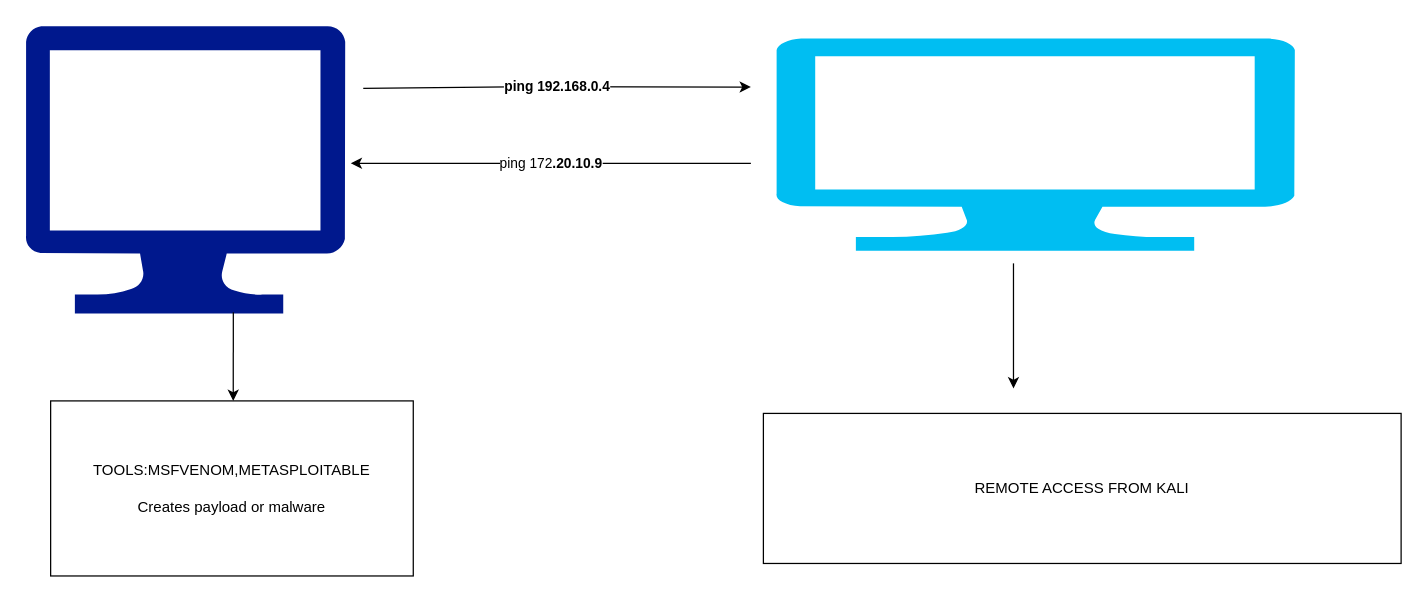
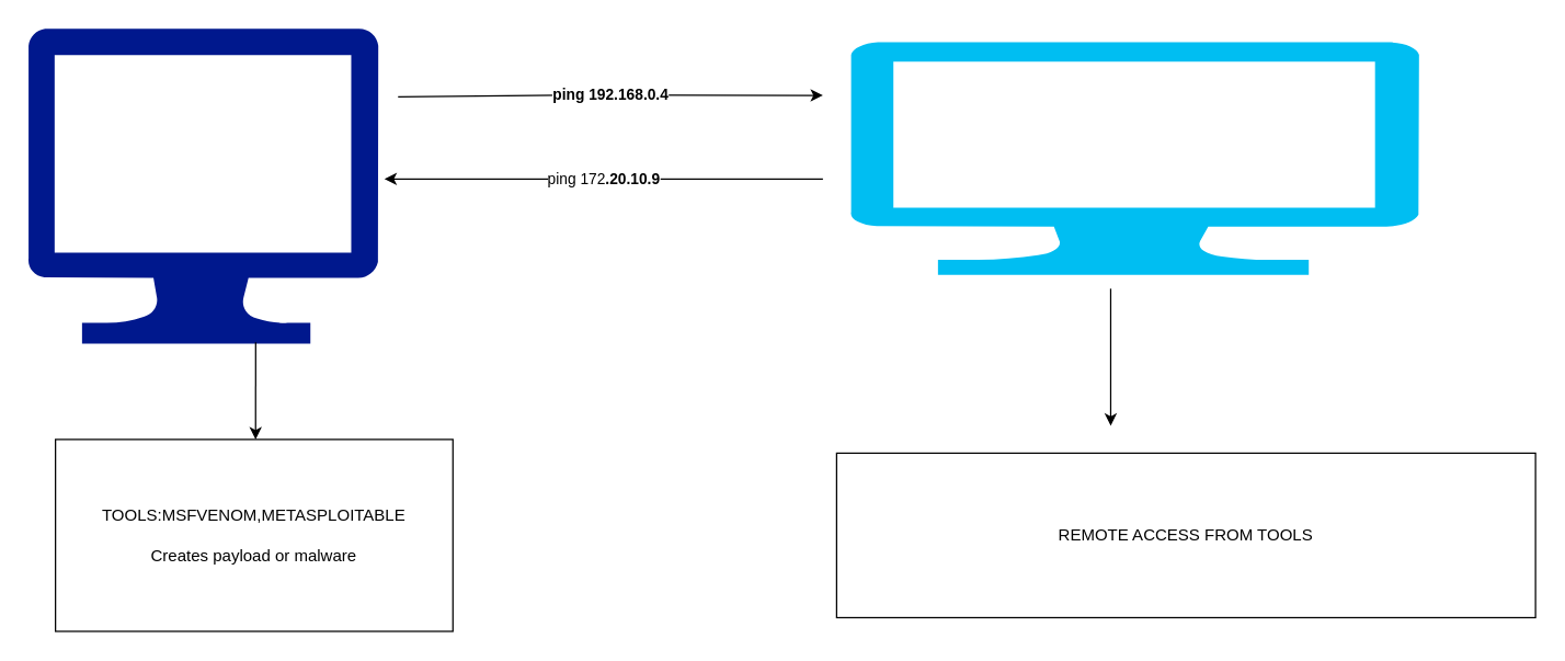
- <mxCell id="8" value="REMOTE ACCESS FROM KALI" style="rounded=0;whiteSpace=wrap;html=1;" vertex="1" parent="1"><mxGeometry x="610" y="330" width="510" height="120" as="geometry" /></mxCell>
+ <mxCell id="8" value="REMOTE ACCESS FROM TOOLS" style="rounded=0;whiteSpace=wrap;html=1;" vertex="1" parent="1"><mxGeometry x="610" y="330" width="510" height="120" as="geometry" /></mxCell>
